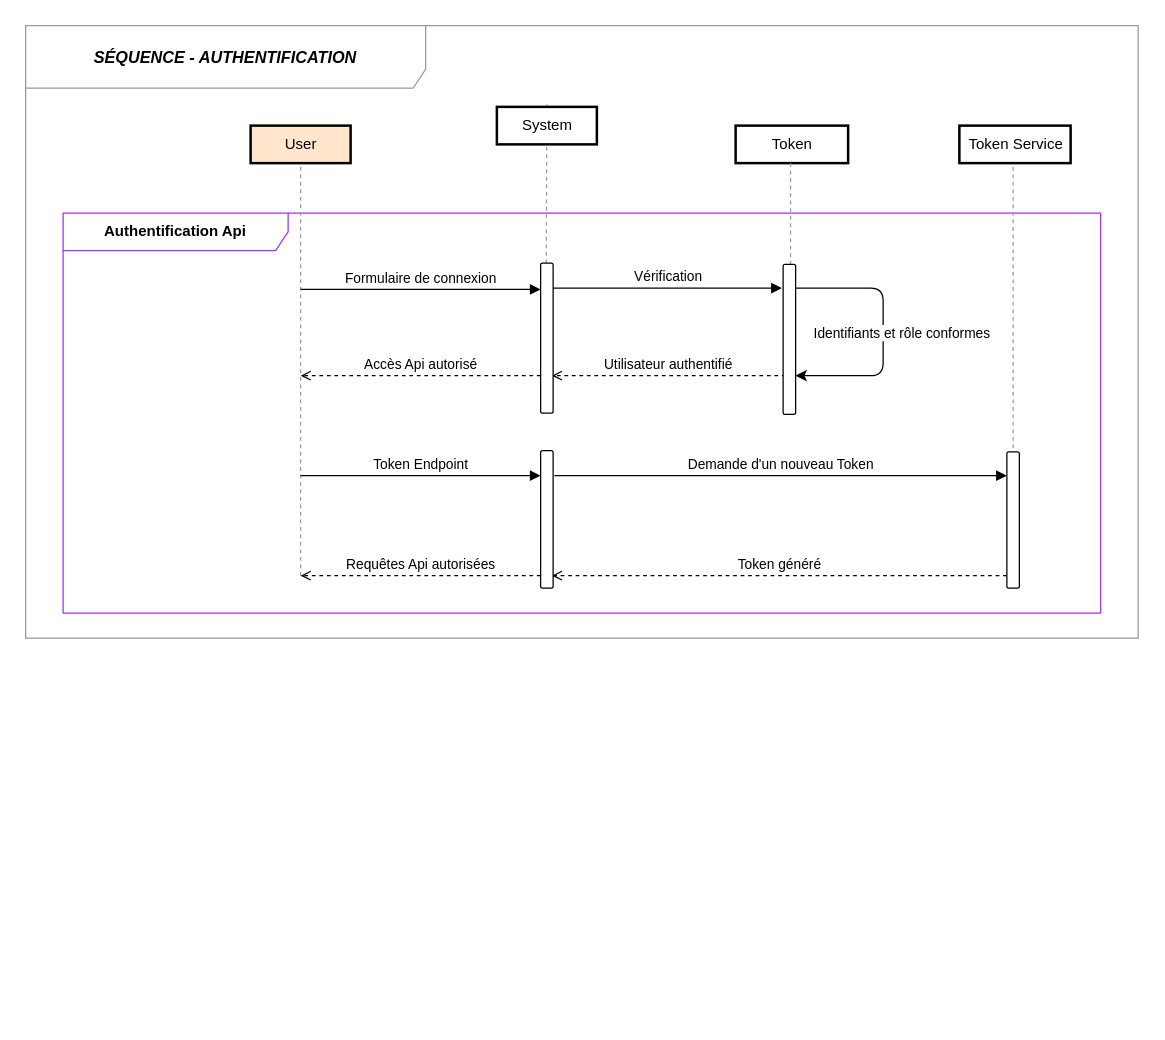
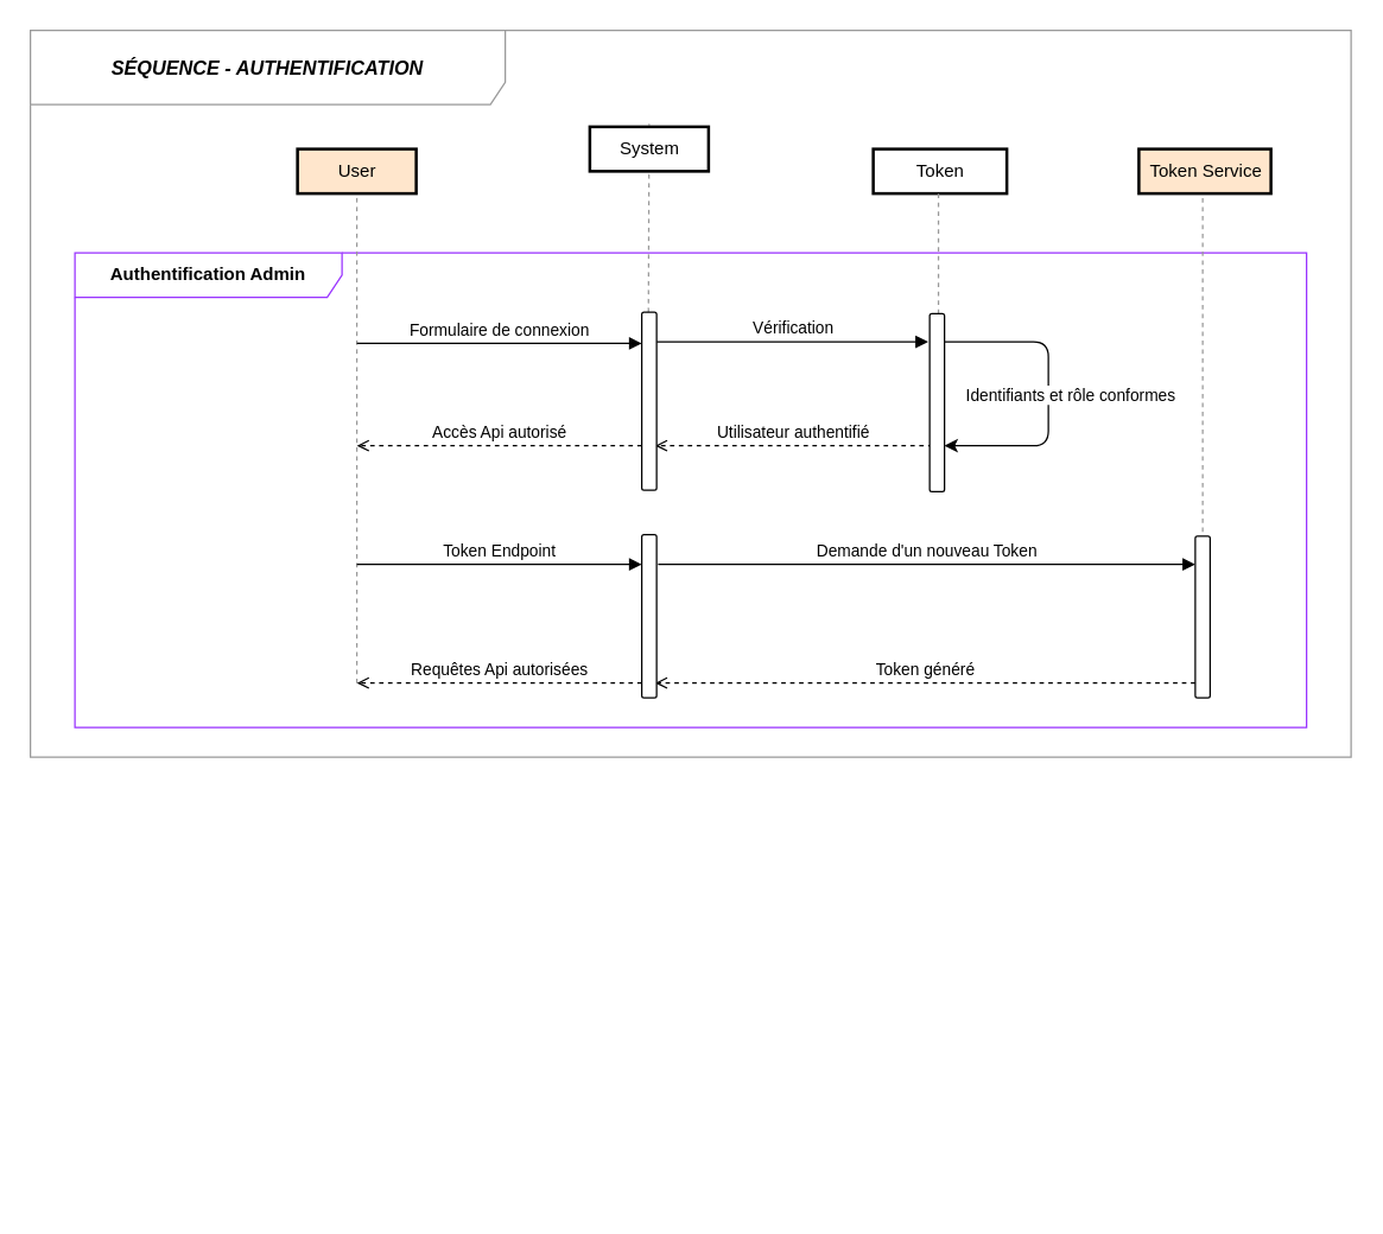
- <mxCell id="7" value="Token Service" style="html=1;rounded=0;perimeterSpacing=2;strokeWidth=2;" parent="1" vertex="1"><mxGeometry x="767" y="100" width="89" height="30" as="geometry" /></mxCell>
+ <mxCell id="7" value="Token Service" style="html=1;rounded=0;perimeterSpacing=2;strokeWidth=2;fillColor=#ffe6cc;" parent="1" vertex="1"><mxGeometry x="767" y="100" width="89" height="30" as="geometry" /></mxCell>
- <mxCell id="3" value="&lt;div style=&quot;text-align: left&quot;&gt;&lt;span style=&quot;background-color: rgb(255 , 255 , 255)&quot;&gt;&lt;b&gt;Authentification Api&lt;/b&gt;&lt;/span&gt;&lt;/div&gt;" style="shape=umlFrame;whiteSpace=wrap;html=1;swimlaneFillColor=none;width=180;height=30;strokeColor=#9933FF;" parent="1" vertex="1"><mxGeometry x="50" y="170" width="830" height="320" as="geometry" /></mxCell>
+ <mxCell id="3" value="&lt;div style=&quot;text-align: left&quot;&gt;&lt;span style=&quot;background-color: rgb(255 , 255 , 255)&quot;&gt;&lt;b&gt;Authentification Admin&lt;/b&gt;&lt;/span&gt;&lt;/div&gt;" style="shape=umlFrame;whiteSpace=wrap;html=1;swimlaneFillColor=none;width=180;height=30;strokeColor=#9933FF;" parent="1" vertex="1"><mxGeometry x="50" y="170" width="830" height="320" as="geometry" /></mxCell>
